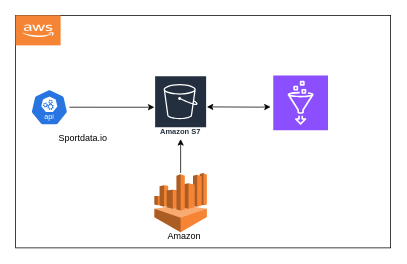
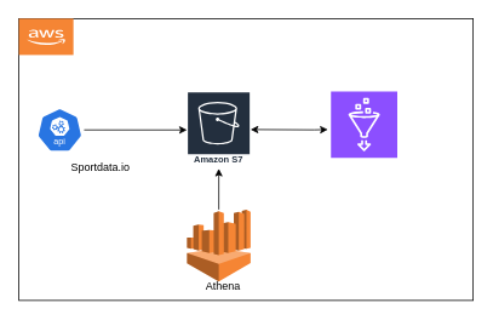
- <mxCell id="7" value="Amazon" style="text;html=1;align=center;verticalAlign=middle;whiteSpace=wrap;rounded=0;" vertex="1" parent="1"><mxGeometry x="215" y="299" width="60" height="30" as="geometry" /></mxCell>
+ <mxCell id="7" value="Athena" style="text;html=1;align=center;verticalAlign=middle;whiteSpace=wrap;rounded=0;" vertex="1" parent="1"><mxGeometry x="215" y="299" width="60" height="30" as="geometry" /></mxCell>
